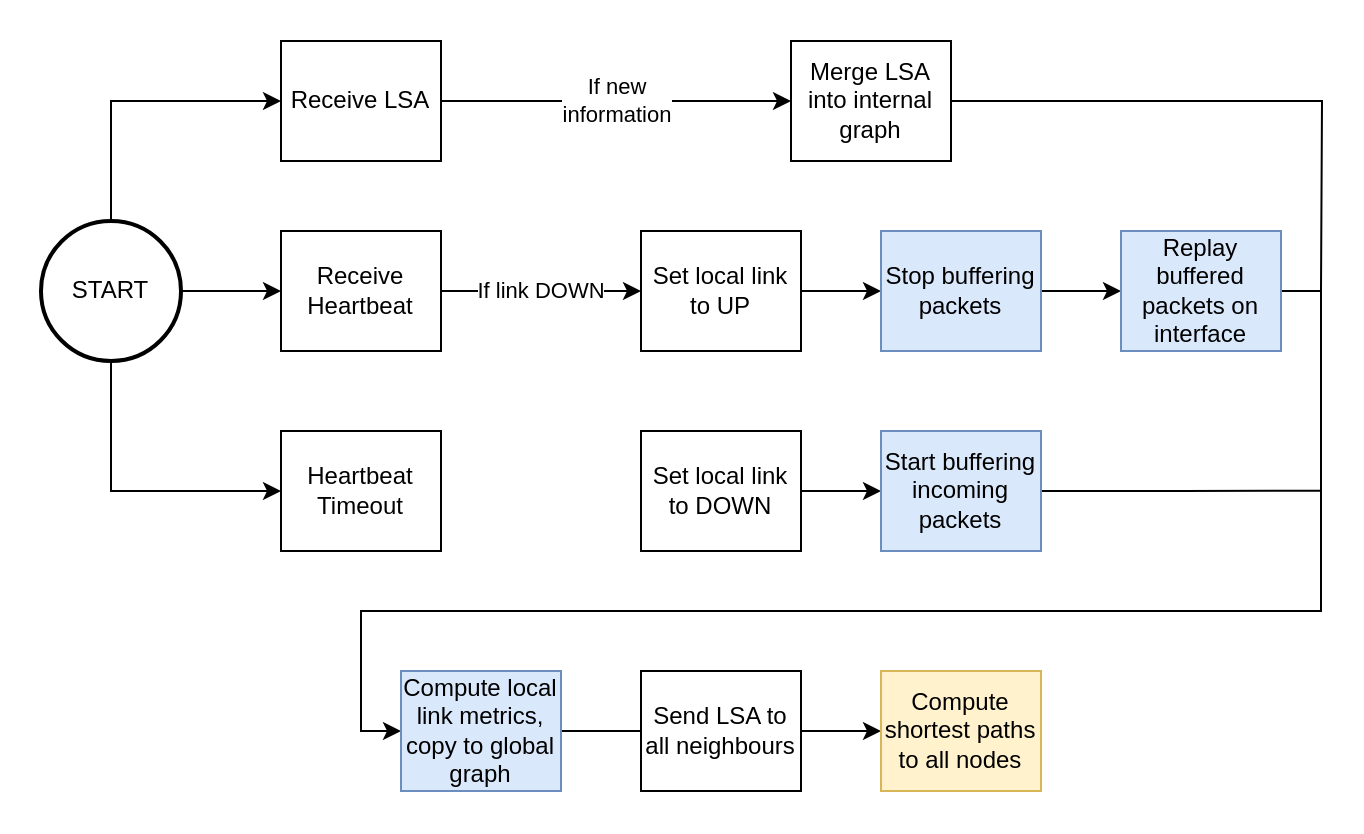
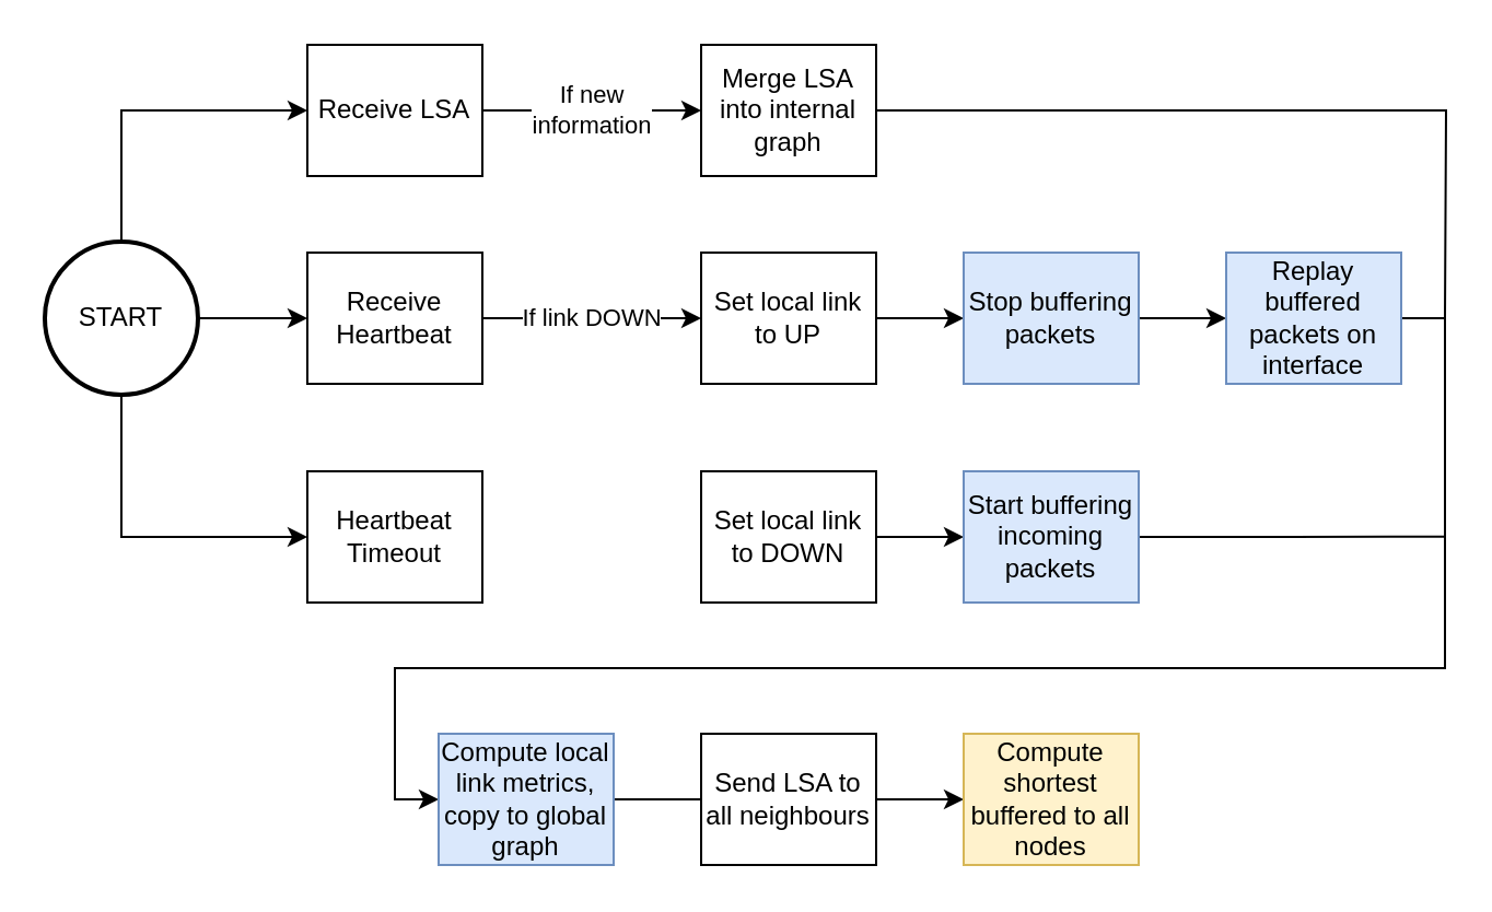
- <mxCell id="7" value="Merge LSA into internal graph" style="rounded=0;whiteSpace=wrap;html=1;" vertex="1" parent="1"><mxGeometry x="395" y="20" width="80" height="60" as="geometry" /></mxCell>
+ <mxCell id="7" value="Merge LSA into internal graph" style="rounded=0;whiteSpace=wrap;html=1;" vertex="1" parent="1"><mxGeometry x="320" y="20" width="80" height="60" as="geometry" /></mxCell>
- <mxCell id="19" value="Compute shortest paths to all nodes" style="rounded=0;whiteSpace=wrap;html=1;fillColor=#fff2cc;strokeColor=#d6b656;" vertex="1" parent="1"><mxGeometry x="440" y="335" width="80" height="60" as="geometry" /></mxCell>
+ <mxCell id="19" value="Compute shortest buffered to all nodes" style="rounded=0;whiteSpace=wrap;html=1;fillColor=#fff2cc;strokeColor=#d6b656;" vertex="1" parent="1"><mxGeometry x="440" y="335" width="80" height="60" as="geometry" /></mxCell>
